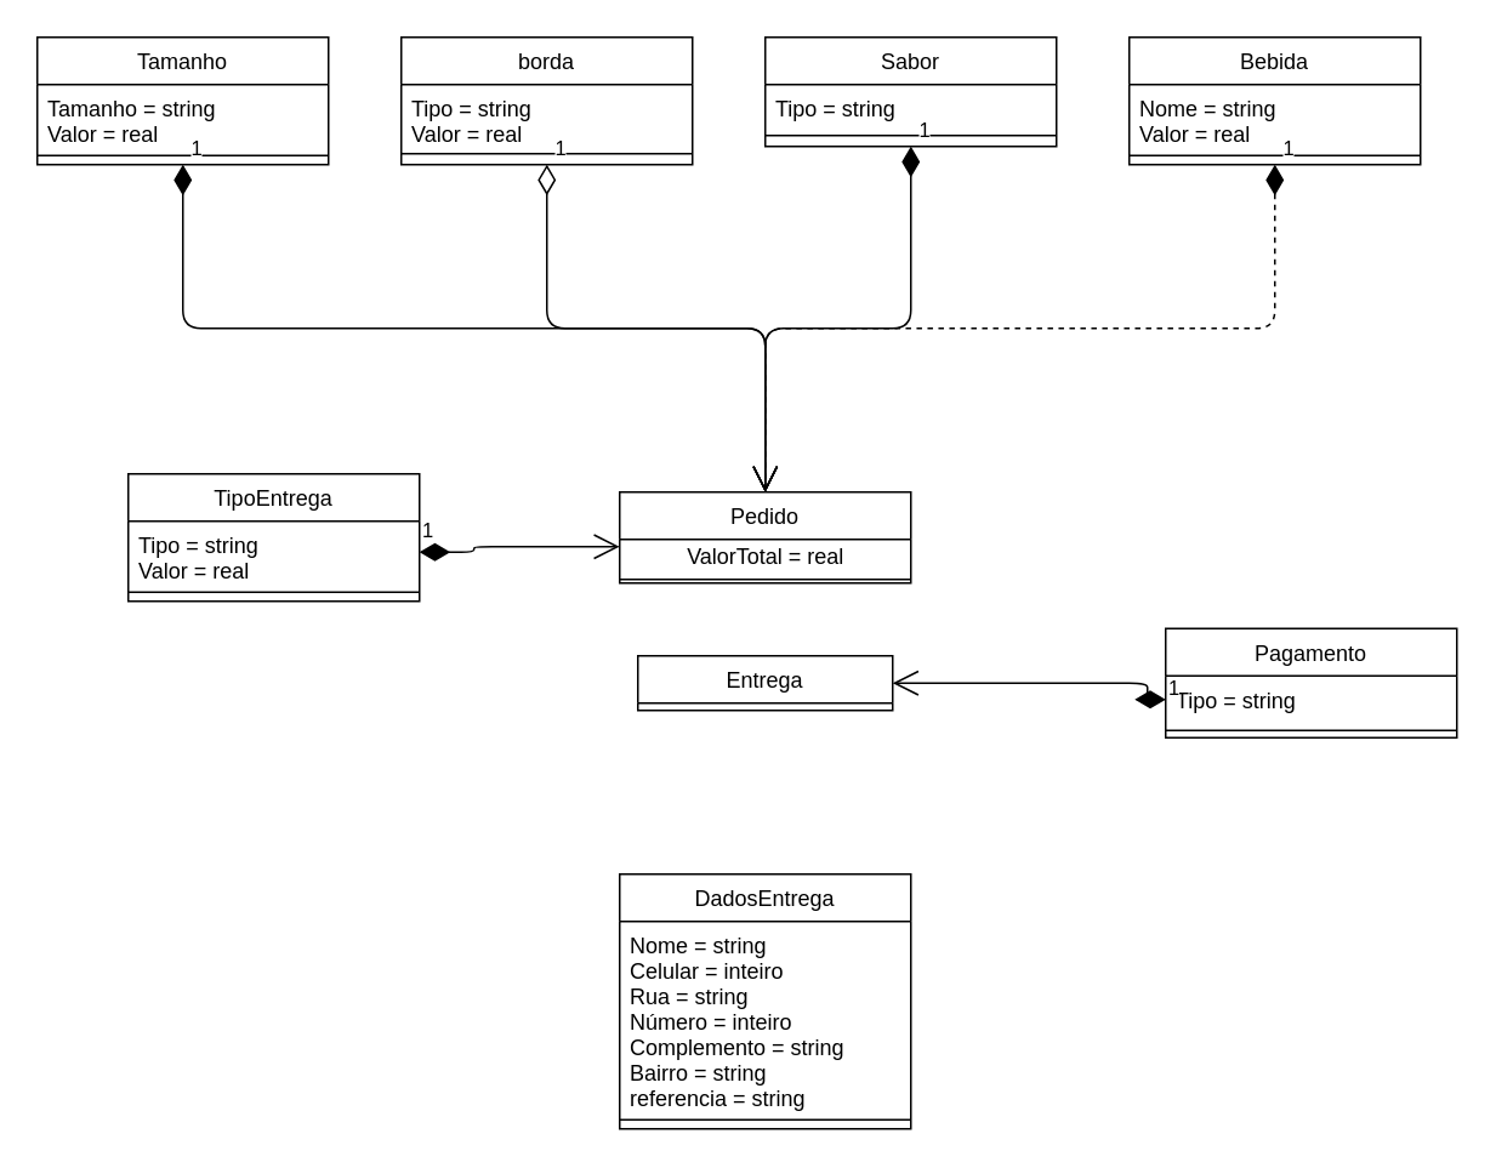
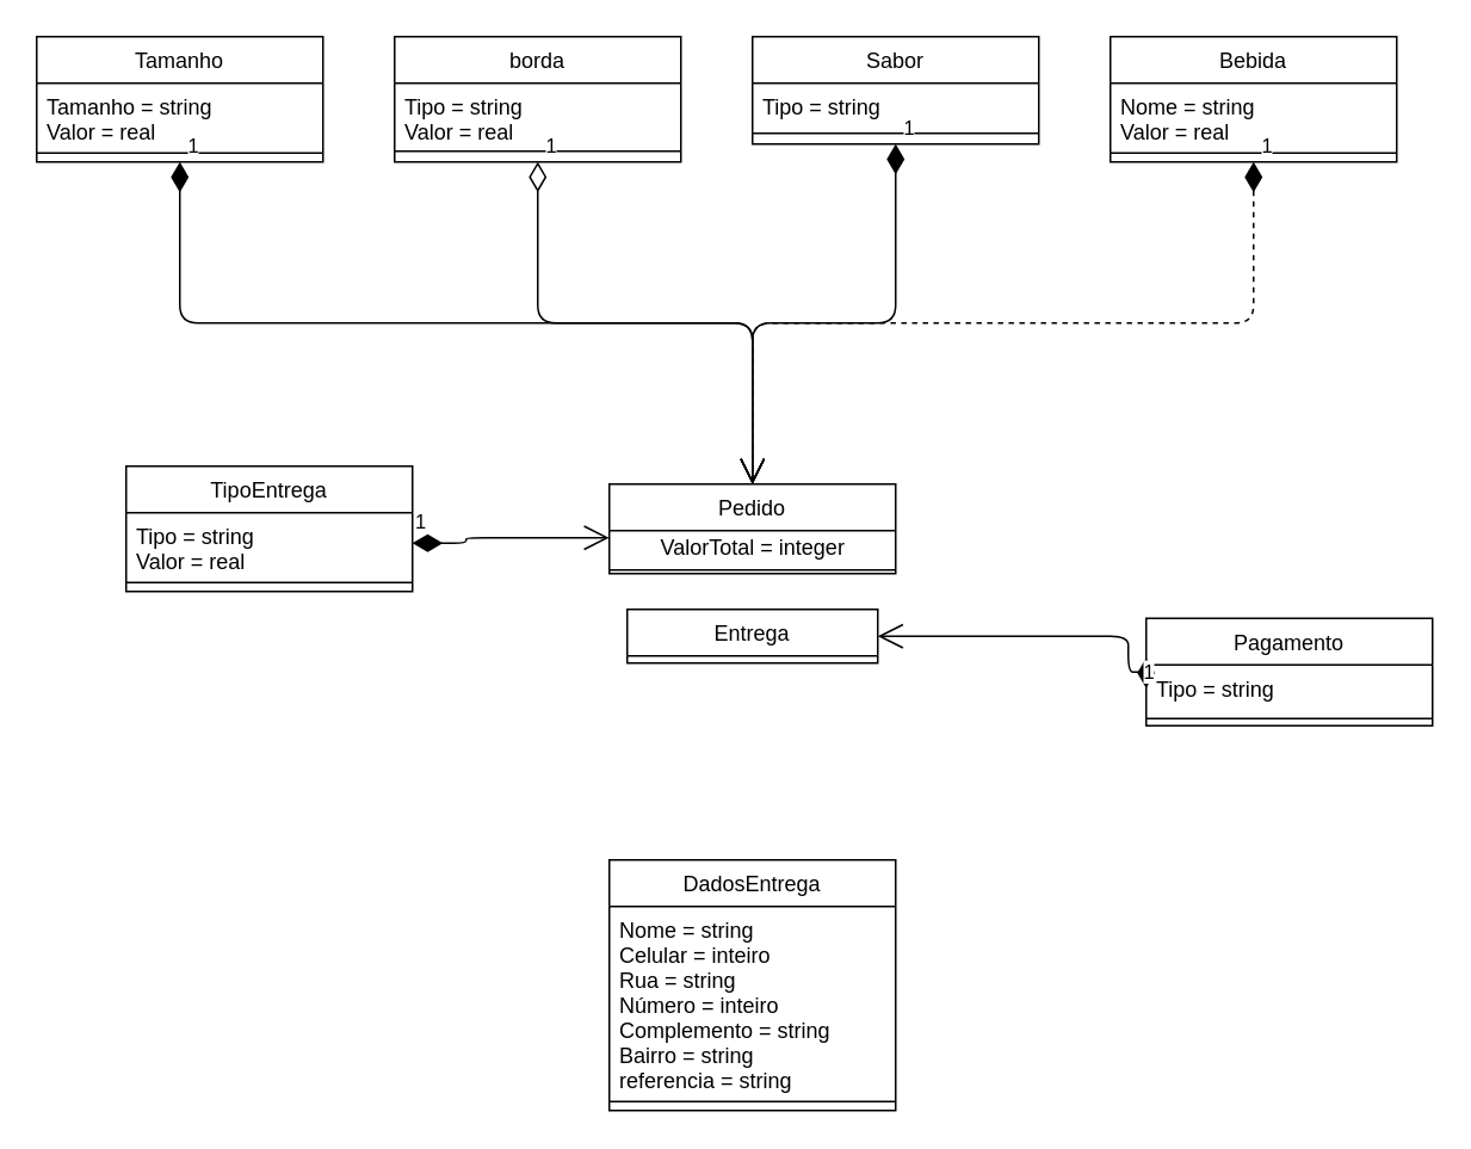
- <mxCell id="24" value="ValorTotal = real" style="text;html=1;align=center;verticalAlign=middle;resizable=0;points=[];autosize=1;strokeColor=none;" vertex="1" parent="23"><mxGeometry y="26" width="160" height="20" as="geometry" /></mxCell>
+ <mxCell id="24" value="ValorTotal = integer" style="text;html=1;align=center;verticalAlign=middle;resizable=0;points=[];autosize=1;strokeColor=none;" vertex="1" parent="23"><mxGeometry y="26" width="160" height="20" as="geometry" /></mxCell>
- <mxCell id="31" value="Entrega" style="swimlane;fontStyle=0;childLayout=stackLayout;horizontal=1;startSize=26;fillColor=none;horizontalStack=0;resizeParent=1;resizeParentMax=0;resizeLast=0;collapsible=1;marginBottom=0;" vertex="1" parent="1"><mxGeometry x="350" y="360" width="140" height="30" as="geometry" /></mxCell>
+ <mxCell id="31" value="Entrega" style="swimlane;fontStyle=0;childLayout=stackLayout;horizontal=1;startSize=26;fillColor=none;horizontalStack=0;resizeParent=1;resizeParentMax=0;resizeLast=0;collapsible=1;marginBottom=0;" vertex="1" parent="1"><mxGeometry x="350" y="340" width="140" height="30" as="geometry" /></mxCell>
